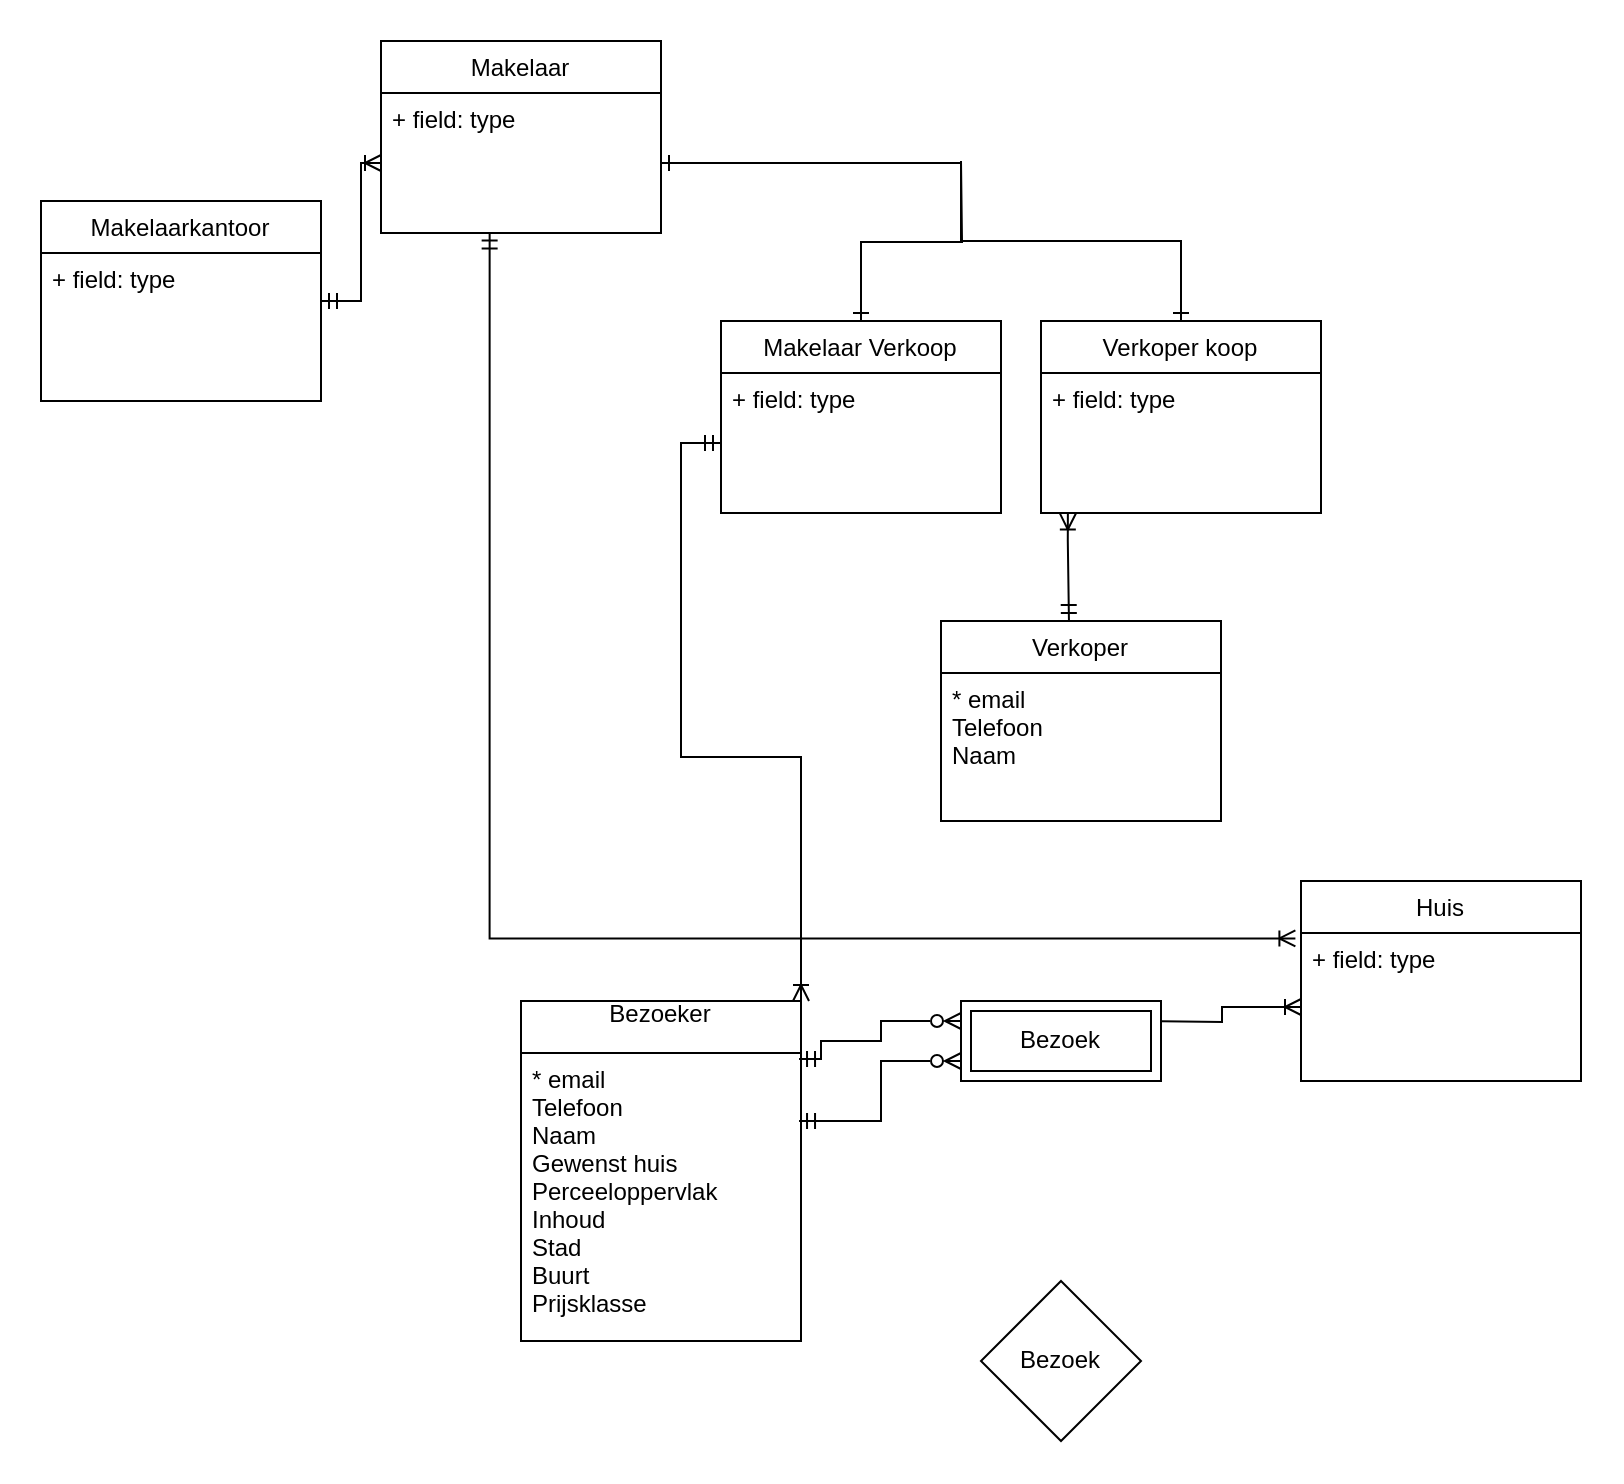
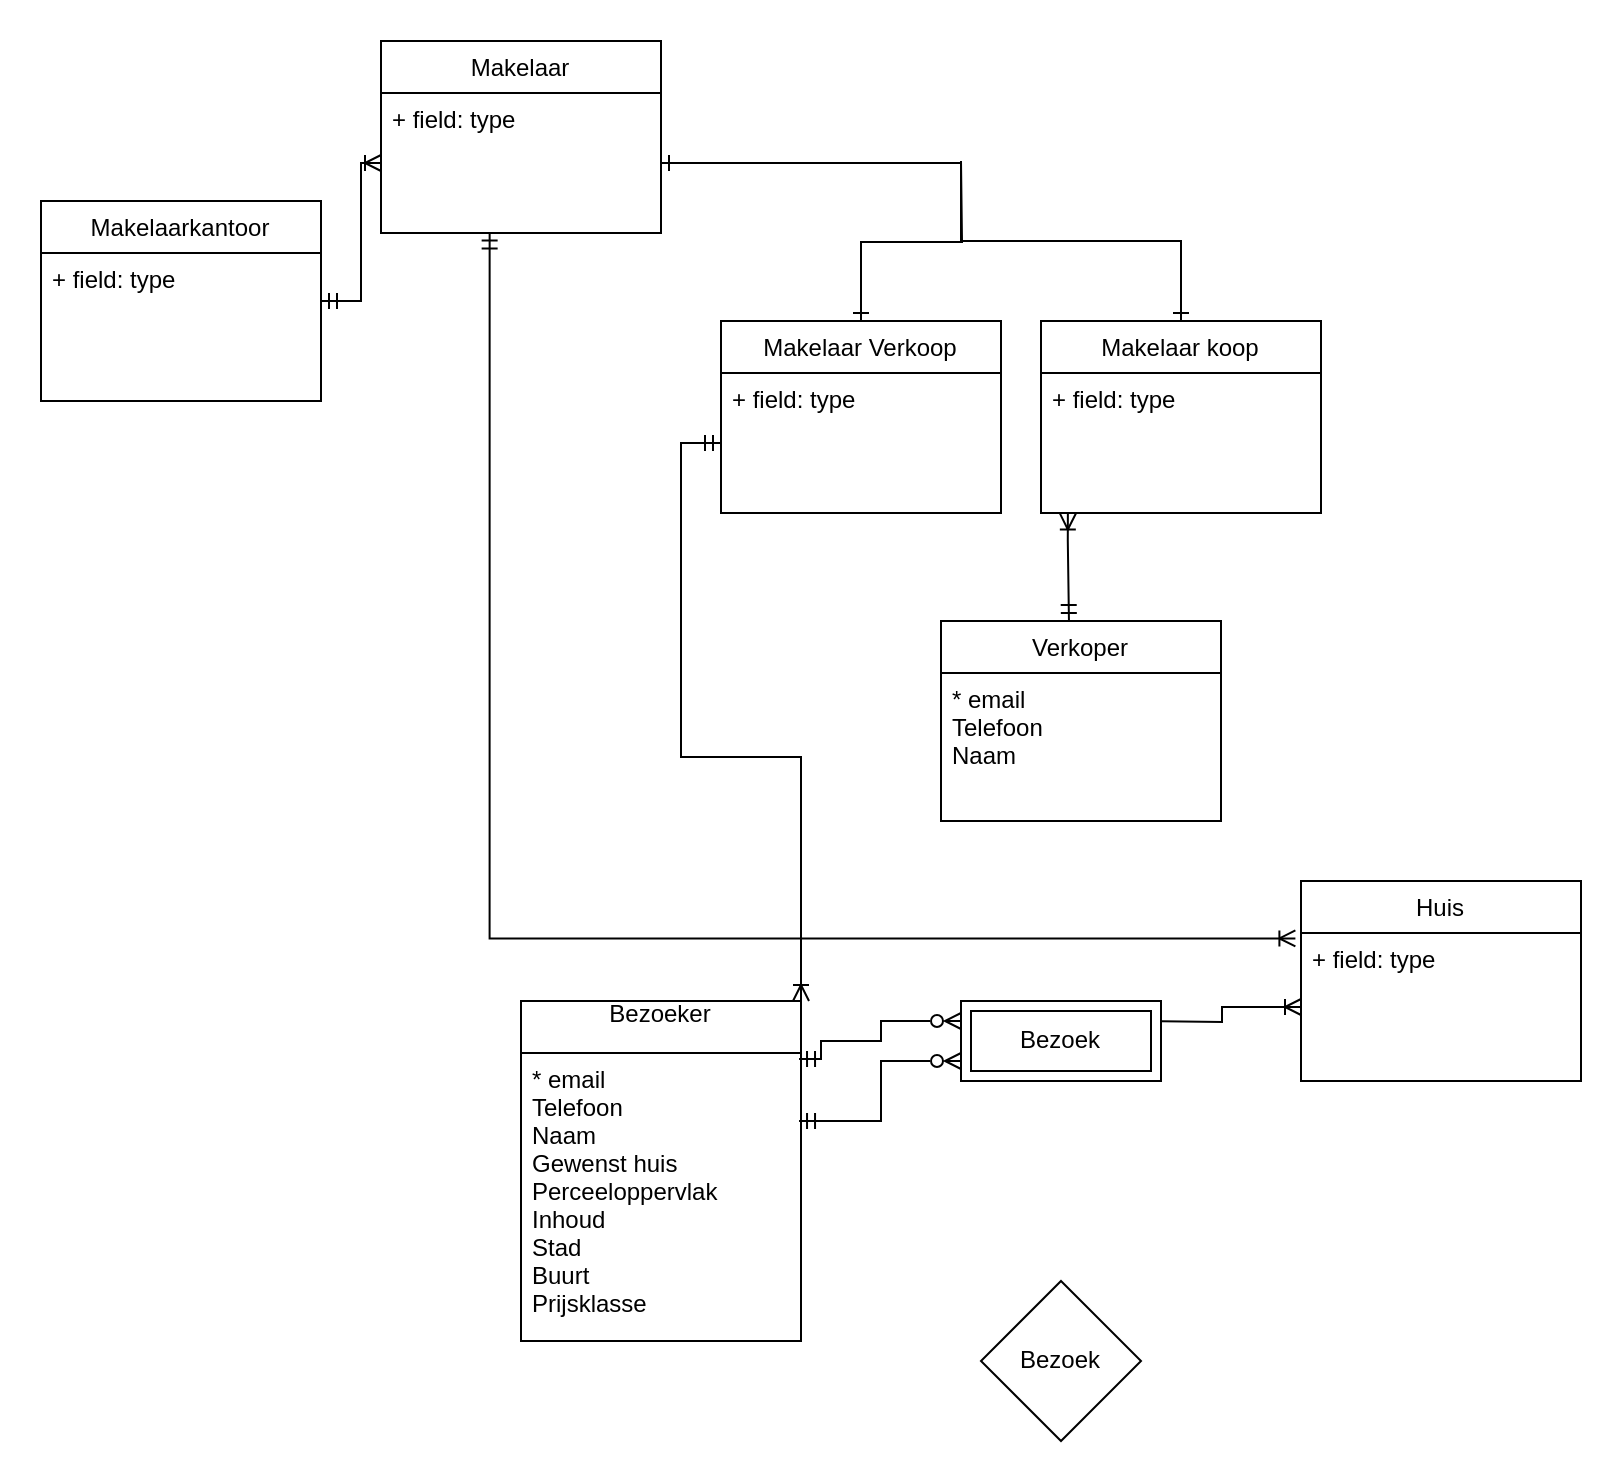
- <mxCell id="25" value="Verkoper koop" style="swimlane;fontStyle=0;childLayout=stackLayout;horizontal=1;startSize=26;fillColor=none;horizontalStack=0;resizeParent=1;resizeParentMax=0;resizeLast=0;collapsible=1;marginBottom=0;" vertex="1" parent="1"><mxGeometry x="520" y="160" width="140" height="96" as="geometry" /></mxCell>
+ <mxCell id="25" value="Makelaar koop" style="swimlane;fontStyle=0;childLayout=stackLayout;horizontal=1;startSize=26;fillColor=none;horizontalStack=0;resizeParent=1;resizeParentMax=0;resizeLast=0;collapsible=1;marginBottom=0;" vertex="1" parent="1"><mxGeometry x="520" y="160" width="140" height="96" as="geometry" /></mxCell>
